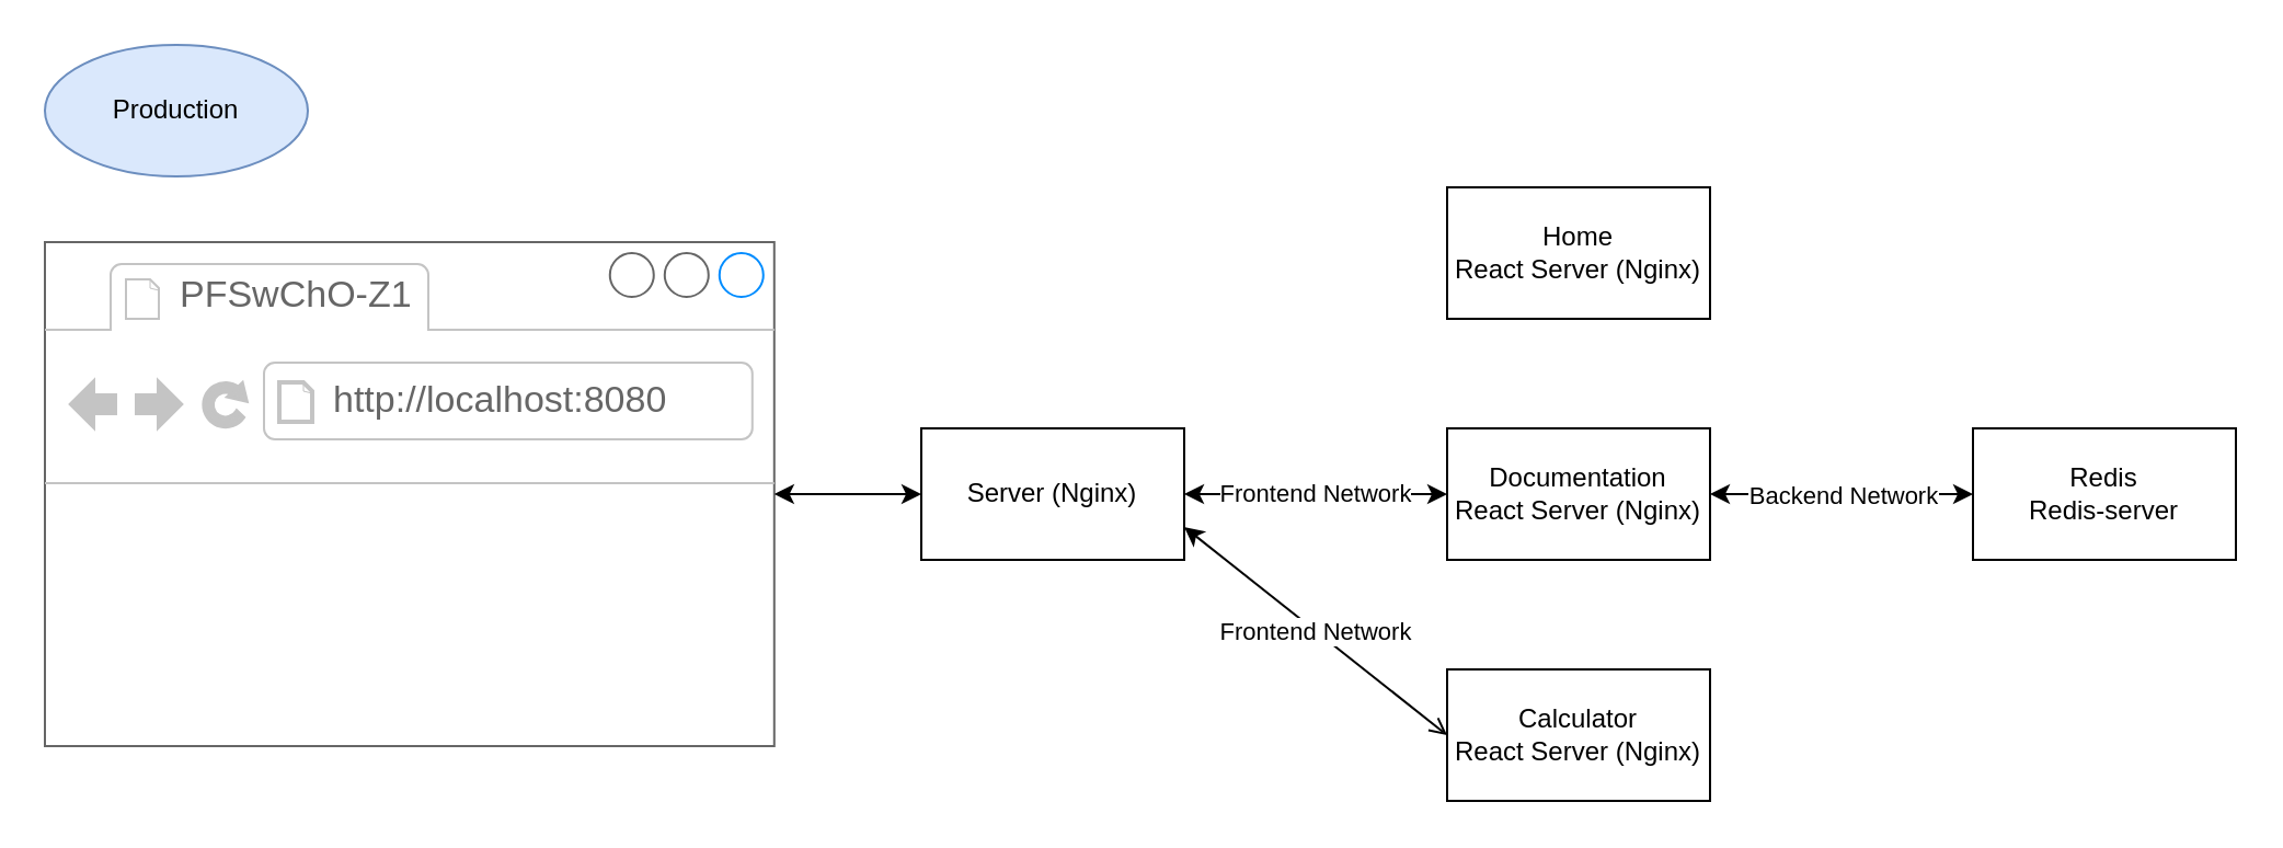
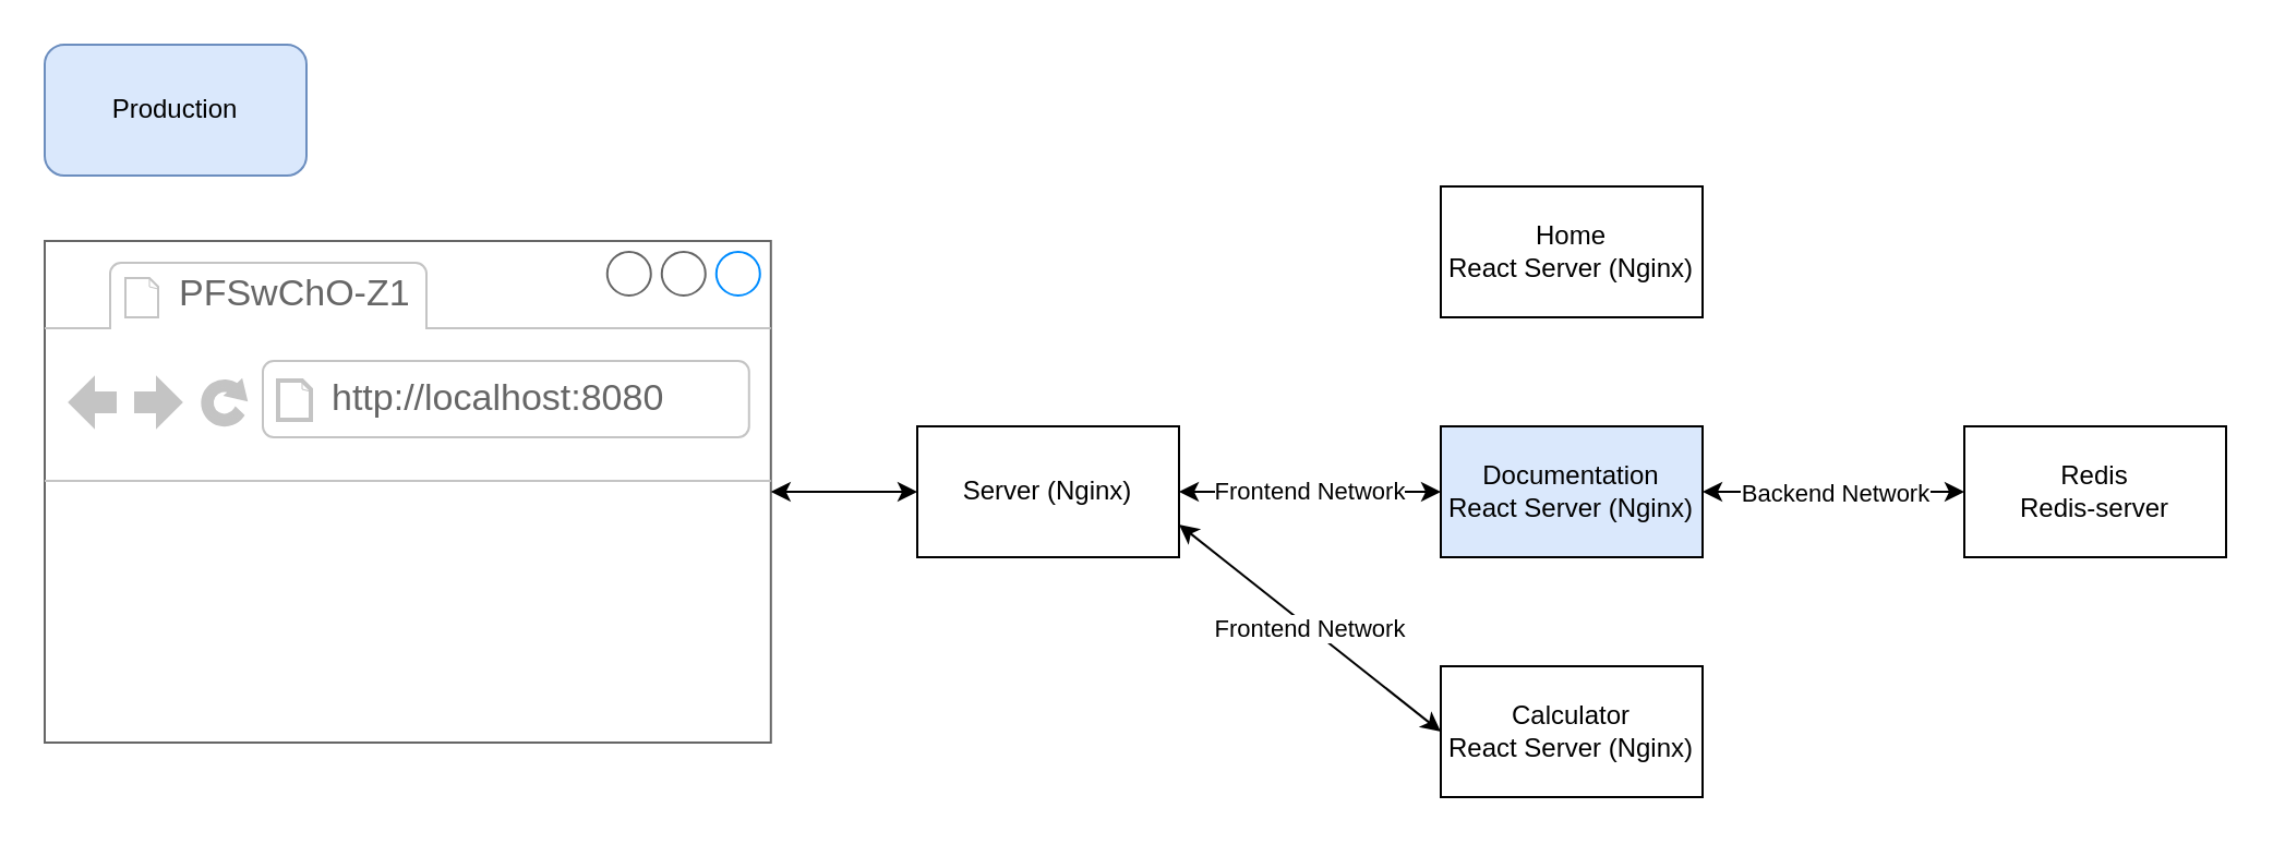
- <mxCell id="15" value="Production" style="ellipse;whiteSpace=wrap;html=1;fillColor=#dae8fc;strokeColor=#6c8ebf;" vertex="1" parent="1"><mxGeometry x="20" y="20" width="120" height="60" as="geometry" /></mxCell>
+ <mxCell id="15" value="Production" style="rounded=1;whiteSpace=wrap;html=1;fillColor=#dae8fc;strokeColor=#6c8ebf;" vertex="1" parent="1"><mxGeometry x="20" y="20" width="120" height="60" as="geometry" /></mxCell>
- <mxCell id="8" value="&lt;span&gt;Documentation&lt;br&gt;React Server (Nginx)&lt;/span&gt;" style="rounded=0;whiteSpace=wrap;html=1;" vertex="1" parent="1"><mxGeometry x="660" y="195" width="120" height="60" as="geometry" /></mxCell>
+ <mxCell id="8" value="&lt;span&gt;Documentation&lt;br&gt;React Server (Nginx)&lt;/span&gt;" style="rounded=0;whiteSpace=wrap;html=1;fillColor=#dae8fc;" vertex="1" parent="1"><mxGeometry x="660" y="195" width="120" height="60" as="geometry" /></mxCell>
- <mxCell id="10" value="Frontend Network" style="endArrow=open;startArrow=classic;html=1;rounded=0;entryX=0;entryY=0.5;entryDx=0;entryDy=0;exitX=1;exitY=0.75;exitDx=0;exitDy=0;" edge="1" parent="1" source="5" target="9"><mxGeometry width="50" height="50" relative="1" as="geometry"><mxPoint x="500" y="405" as="sourcePoint" /><mxPoint x="570" y="300" as="targetPoint" /></mxGeometry></mxCell>
+ <mxCell id="10" value="Frontend Network" style="endArrow=classic;startArrow=classic;html=1;rounded=0;entryX=0;entryY=0.5;entryDx=0;entryDy=0;exitX=1;exitY=0.75;exitDx=0;exitDy=0;" edge="1" parent="1" source="5" target="9"><mxGeometry width="50" height="50" relative="1" as="geometry"><mxPoint x="500" y="405" as="sourcePoint" /><mxPoint x="570" y="300" as="targetPoint" /></mxGeometry></mxCell>
